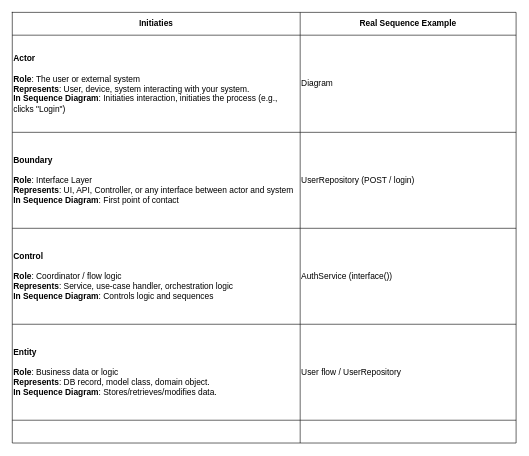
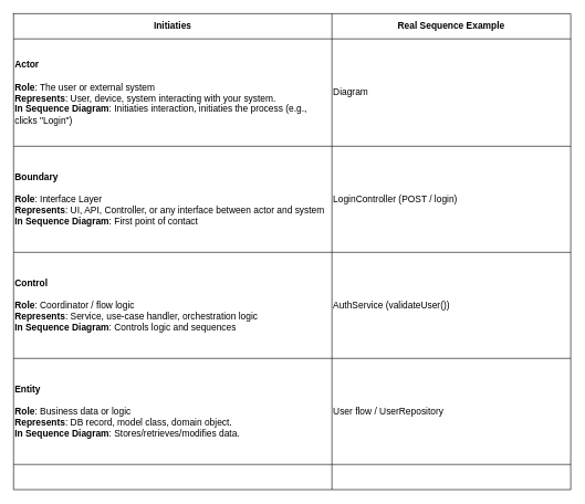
- <mxCell id="11" value="&lt;font style=&quot;font-size: 14px;&quot;&gt;UserRepository (POST / login)&lt;/font&gt;" style="shape=partialRectangle;html=1;whiteSpace=wrap;connectable=0;strokeColor=inherit;overflow=hidden;fillColor=none;top=0;left=0;bottom=0;right=0;pointerEvents=1;align=left;" vertex="1" parent="9"><mxGeometry x="480" width="360" height="160" as="geometry"><mxRectangle width="360" height="160" as="alternateBounds" /></mxGeometry></mxCell>
+ <mxCell id="11" value="&lt;font style=&quot;font-size: 14px;&quot;&gt;LoginController (POST / login)&lt;/font&gt;" style="shape=partialRectangle;html=1;whiteSpace=wrap;connectable=0;strokeColor=inherit;overflow=hidden;fillColor=none;top=0;left=0;bottom=0;right=0;pointerEvents=1;align=left;" vertex="1" parent="9"><mxGeometry x="480" width="360" height="160" as="geometry"><mxRectangle width="360" height="160" as="alternateBounds" /></mxGeometry></mxCell>
- <mxCell id="14" value="&lt;font style=&quot;font-size: 14px;&quot;&gt;AuthService (interface())&lt;/font&gt;" style="shape=partialRectangle;html=1;whiteSpace=wrap;connectable=0;strokeColor=inherit;overflow=hidden;fillColor=none;top=0;left=0;bottom=0;right=0;pointerEvents=1;align=left;" vertex="1" parent="12"><mxGeometry x="480" width="360" height="160" as="geometry"><mxRectangle width="360" height="160" as="alternateBounds" /></mxGeometry></mxCell>
+ <mxCell id="14" value="&lt;font style=&quot;font-size: 14px;&quot;&gt;AuthService (validateUser())&lt;/font&gt;" style="shape=partialRectangle;html=1;whiteSpace=wrap;connectable=0;strokeColor=inherit;overflow=hidden;fillColor=none;top=0;left=0;bottom=0;right=0;pointerEvents=1;align=left;" vertex="1" parent="12"><mxGeometry x="480" width="360" height="160" as="geometry"><mxRectangle width="360" height="160" as="alternateBounds" /></mxGeometry></mxCell>
